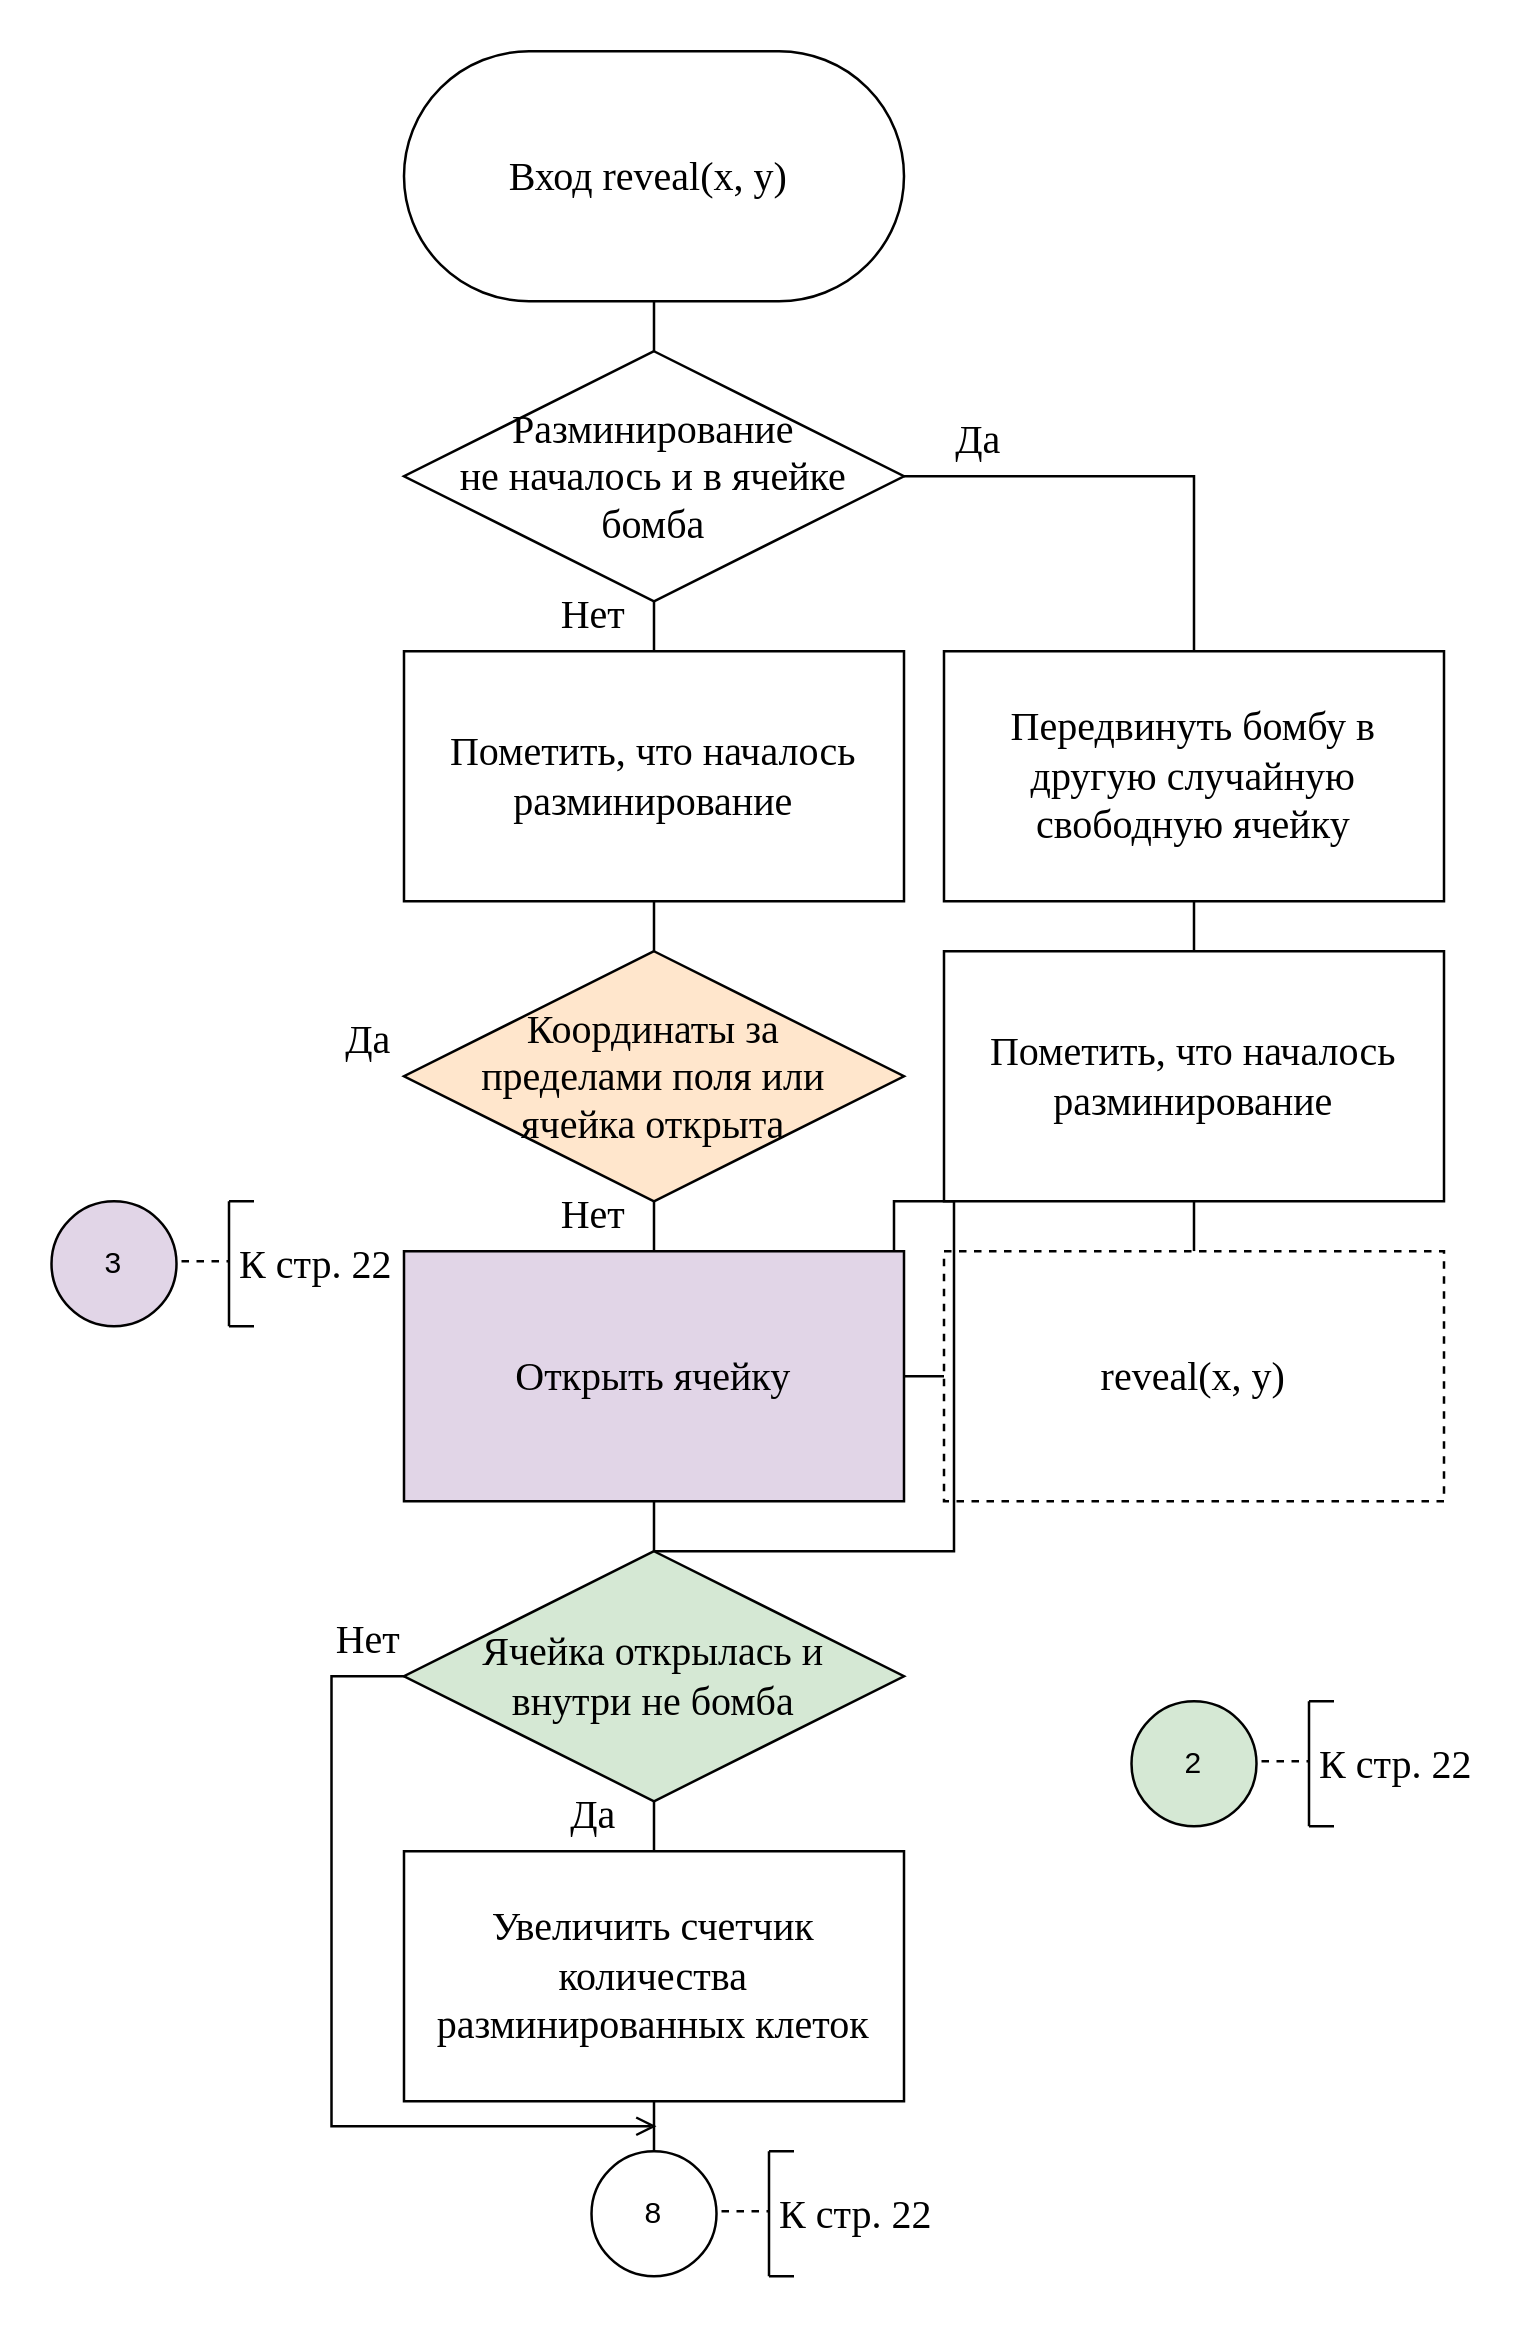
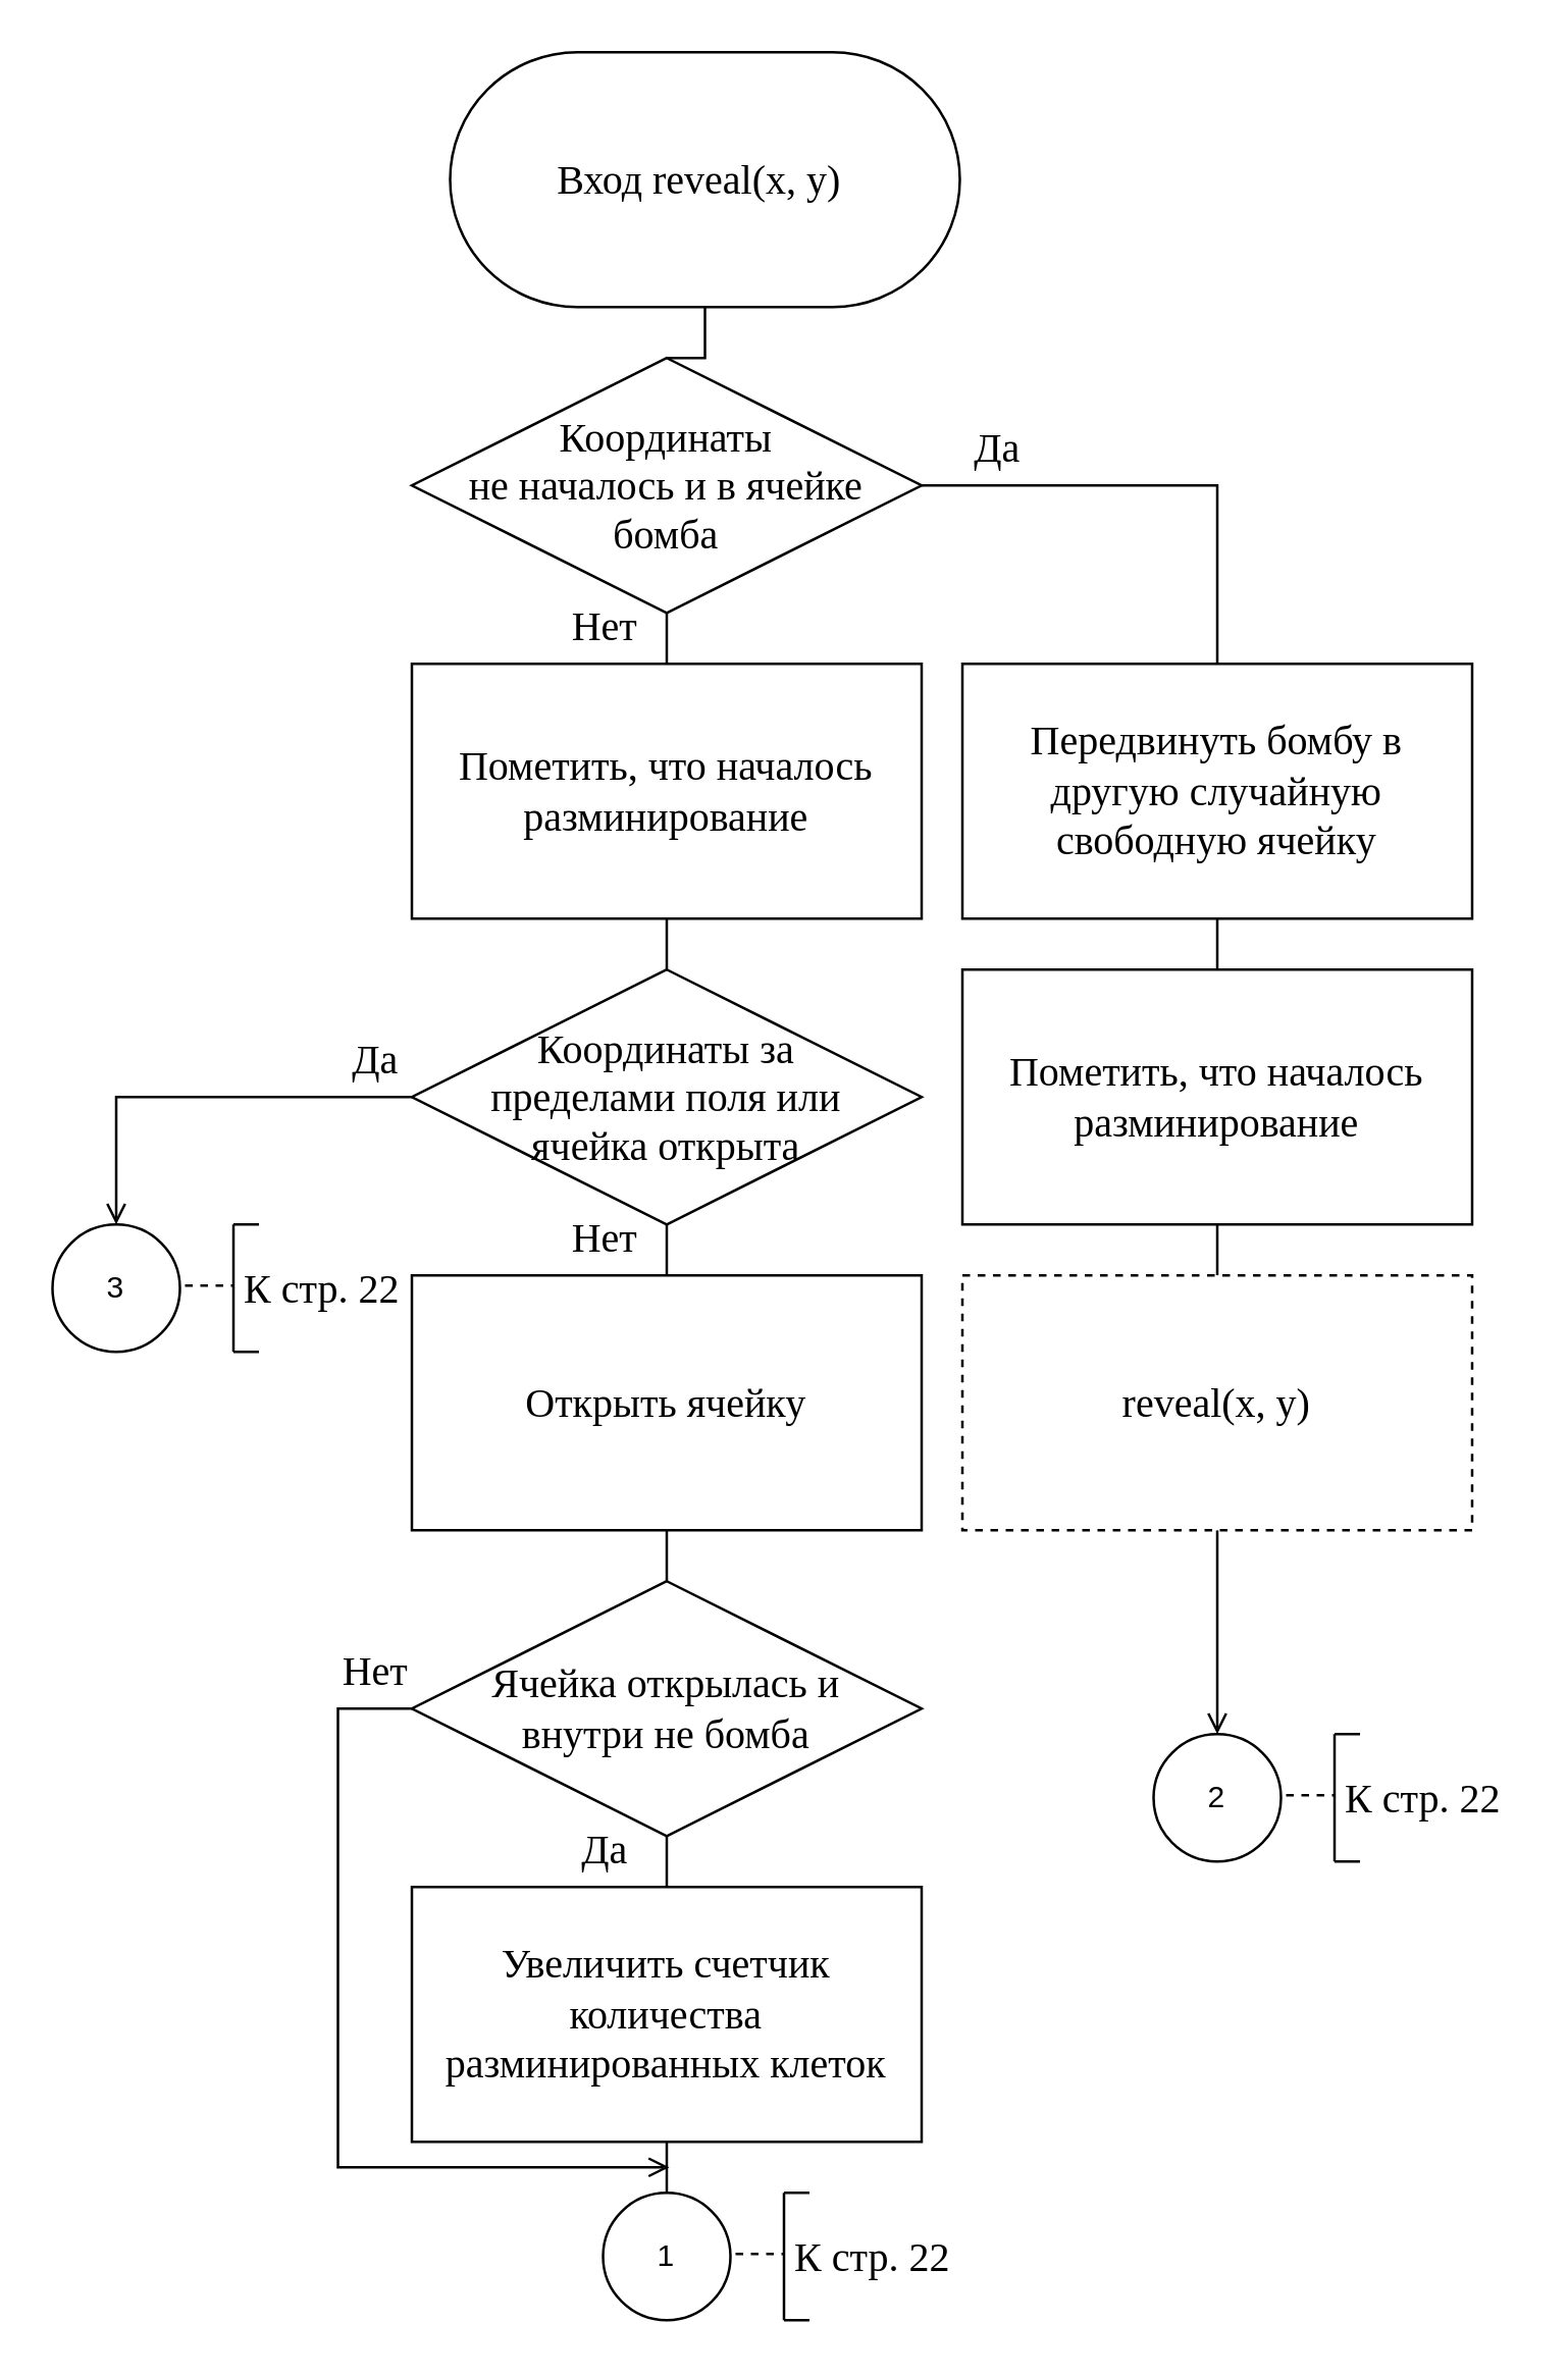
- <mxCell id="3" value="&lt;font face=&quot;Times New Roman&quot; style=&quot;font-size: 16px;&quot;&gt;Вход reveal(x, y)&amp;nbsp;&lt;/font&gt;" style="rounded=1;whiteSpace=wrap;html=1;arcSize=50;" parent="1" vertex="1"><mxGeometry x="161" y="20" width="200" height="100" as="geometry" /></mxCell>
+ <mxCell id="3" value="&lt;font face=&quot;Times New Roman&quot; style=&quot;font-size: 16px;&quot;&gt;Вход reveal(x, y)&amp;nbsp;&lt;/font&gt;" style="rounded=1;whiteSpace=wrap;html=1;arcSize=50;" parent="1" vertex="1"><mxGeometry x="176" y="20" width="200" height="100" as="geometry" /></mxCell>
- <mxCell id="14" value="&lt;font style=&quot;font-size: 16px;&quot; face=&quot;Times New Roman&quot;&gt;Разминирование &lt;br&gt;не началось и в ячейке &lt;br&gt;бомба&lt;/font&gt;" style="rhombus;whiteSpace=wrap;html=1;" parent="1" vertex="1"><mxGeometry x="161" y="140" width="200" height="100" as="geometry" /></mxCell>
+ <mxCell id="14" value="&lt;font style=&quot;font-size: 16px;&quot; face=&quot;Times New Roman&quot;&gt;Координаты &lt;br&gt;не началось и в ячейке &lt;br&gt;бомба&lt;/font&gt;" style="rhombus;whiteSpace=wrap;html=1;" parent="1" vertex="1"><mxGeometry x="161" y="140" width="200" height="100" as="geometry" /></mxCell>
+ <mxCell id="27" style="edgeStyle=orthogonalEdgeStyle;rounded=0;orthogonalLoop=1;jettySize=auto;html=1;exitX=0;exitY=0.5;exitDx=0;exitDy=0;endArrow=open;endFill=0;entryX=0.5;entryY=0;entryDx=0;entryDy=0;" parent="1" source="28" target="41" edge="1"><mxGeometry relative="1" as="geometry"><mxPoint x="107" y="480" as="targetPoint" /><Array as="points"><mxPoint x="45" y="430" /></Array></mxGeometry></mxCell>
- <mxCell id="28" value="&lt;font face=&quot;Times New Roman&quot;&gt;&lt;span style=&quot;font-size: 16px;&quot;&gt;Координаты за &lt;br&gt;пределами поля или &lt;br&gt;ячейка открыта&lt;/span&gt;&lt;/font&gt;" style="rhombus;whiteSpace=wrap;html=1;fillColor=#ffe6cc;" parent="1" vertex="1"><mxGeometry x="161" y="380" width="200" height="100" as="geometry" /></mxCell>
+ <mxCell id="28" value="&lt;font face=&quot;Times New Roman&quot;&gt;&lt;span style=&quot;font-size: 16px;&quot;&gt;Координаты за &lt;br&gt;пределами поля или &lt;br&gt;ячейка открыта&lt;/span&gt;&lt;/font&gt;" style="rhombus;whiteSpace=wrap;html=1;" parent="1" vertex="1"><mxGeometry x="161" y="380" width="200" height="100" as="geometry" /></mxCell>
- <mxCell id="41" value="3" style="ellipse;whiteSpace=wrap;html=1;aspect=fixed;fillColor=#e1d5e7;" parent="1" vertex="1"><mxGeometry x="20" y="480" width="50" height="50" as="geometry" /></mxCell>
+ <mxCell id="41" value="3" style="ellipse;whiteSpace=wrap;html=1;aspect=fixed;" parent="1" vertex="1"><mxGeometry x="20" y="480" width="50" height="50" as="geometry" /></mxCell>
- <mxCell id="31" value="&lt;font style=&quot;font-size: 16px;&quot;&gt;Открыть ячейку&lt;/font&gt;" style="rounded=0;whiteSpace=wrap;html=1;fontSize=14;fontFamily=Times New Roman;fillColor=#e1d5e7;" parent="1" vertex="1"><mxGeometry x="161" y="500" width="200" height="100" as="geometry" /></mxCell>
+ <mxCell id="31" value="&lt;font style=&quot;font-size: 16px;&quot;&gt;Открыть ячейку&lt;/font&gt;" style="rounded=0;whiteSpace=wrap;html=1;fontSize=14;fontFamily=Times New Roman;" parent="1" vertex="1"><mxGeometry x="161" y="500" width="200" height="100" as="geometry" /></mxCell>
- <mxCell id="30" style="edgeStyle=orthogonalEdgeStyle;rounded=0;orthogonalLoop=1;jettySize=auto;html=1;exitX=0.5;exitY=1;exitDx=0;exitDy=0;endArrow=none;endFill=0;" parent="1" source="31" target="23" edge="1"><mxGeometry relative="1" as="geometry" /></mxCell>
+ <mxCell id="30" style="edgeStyle=orthogonalEdgeStyle;rounded=0;orthogonalLoop=1;jettySize=auto;html=1;exitX=0.5;exitY=1;exitDx=0;exitDy=0;entryX=0.5;entryY=0;entryDx=0;entryDy=0;endArrow=none;endFill=0;" parent="1" source="31" target="33" edge="1"><mxGeometry relative="1" as="geometry" /></mxCell>
+ <mxCell id="22" style="edgeStyle=orthogonalEdgeStyle;rounded=0;orthogonalLoop=1;jettySize=auto;html=1;exitX=0.5;exitY=1;exitDx=0;exitDy=0;endArrow=open;endFill=0;entryX=0.5;entryY=0;entryDx=0;entryDy=0;" parent="1" source="23" target="34" edge="1"><mxGeometry relative="1" as="geometry"><mxPoint x="527" y="660" as="targetPoint" /><mxPoint x="470" y="600" as="sourcePoint" /><Array as="points"><mxPoint x="477" y="660" /></Array></mxGeometry></mxCell>
- <mxCell id="33" value="&lt;font face=&quot;Times New Roman&quot;&gt;&lt;span style=&quot;font-size: 16px;&quot;&gt;Ячейка открылась и &lt;br&gt;внутри не бомба&lt;/span&gt;&lt;/font&gt;" style="rhombus;whiteSpace=wrap;html=1;fillColor=#d5e8d4;" parent="1" vertex="1"><mxGeometry x="161" y="620" width="200" height="100" as="geometry" /></mxCell>
+ <mxCell id="33" value="&lt;font face=&quot;Times New Roman&quot;&gt;&lt;span style=&quot;font-size: 16px;&quot;&gt;Ячейка открылась и &lt;br&gt;внутри не бомба&lt;/span&gt;&lt;/font&gt;" style="rhombus;whiteSpace=wrap;html=1;" parent="1" vertex="1"><mxGeometry x="161" y="620" width="200" height="100" as="geometry" /></mxCell>
- <mxCell id="34" value="2" style="ellipse;whiteSpace=wrap;html=1;aspect=fixed;fillColor=#d5e8d4;" parent="1" vertex="1"><mxGeometry x="452" y="680" width="50" height="50" as="geometry" /></mxCell>
+ <mxCell id="34" value="2" style="ellipse;whiteSpace=wrap;html=1;aspect=fixed;" parent="1" vertex="1"><mxGeometry x="452" y="680" width="50" height="50" as="geometry" /></mxCell>
- <mxCell id="5" value="8" style="ellipse;whiteSpace=wrap;html=1;aspect=fixed;" parent="1" vertex="1"><mxGeometry x="236" y="860" width="50" height="50" as="geometry" /></mxCell>
+ <mxCell id="5" value="1" style="ellipse;whiteSpace=wrap;html=1;aspect=fixed;" parent="1" vertex="1"><mxGeometry x="236" y="860" width="50" height="50" as="geometry" /></mxCell>
